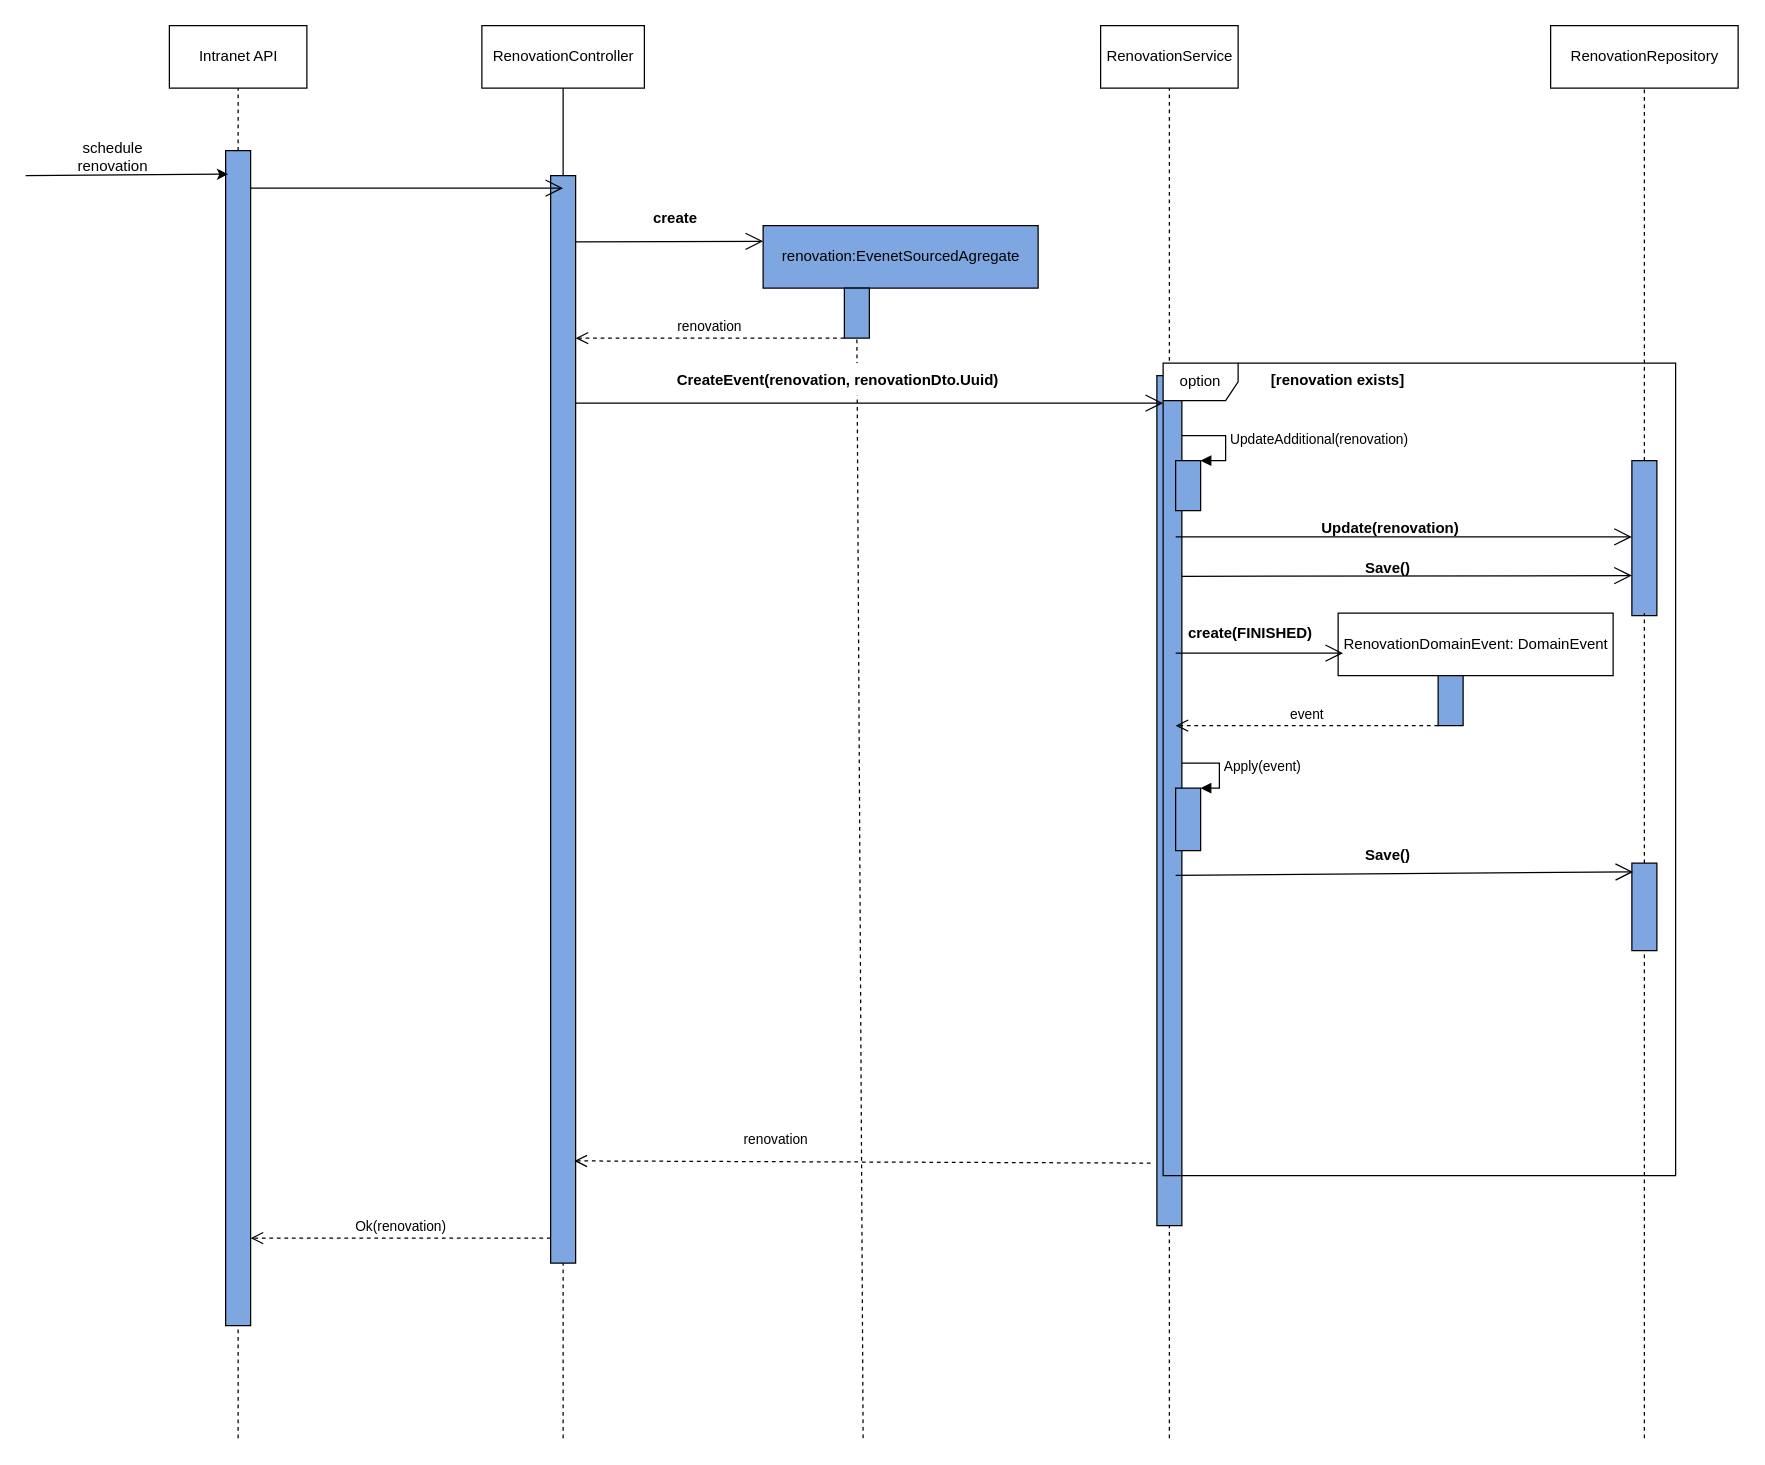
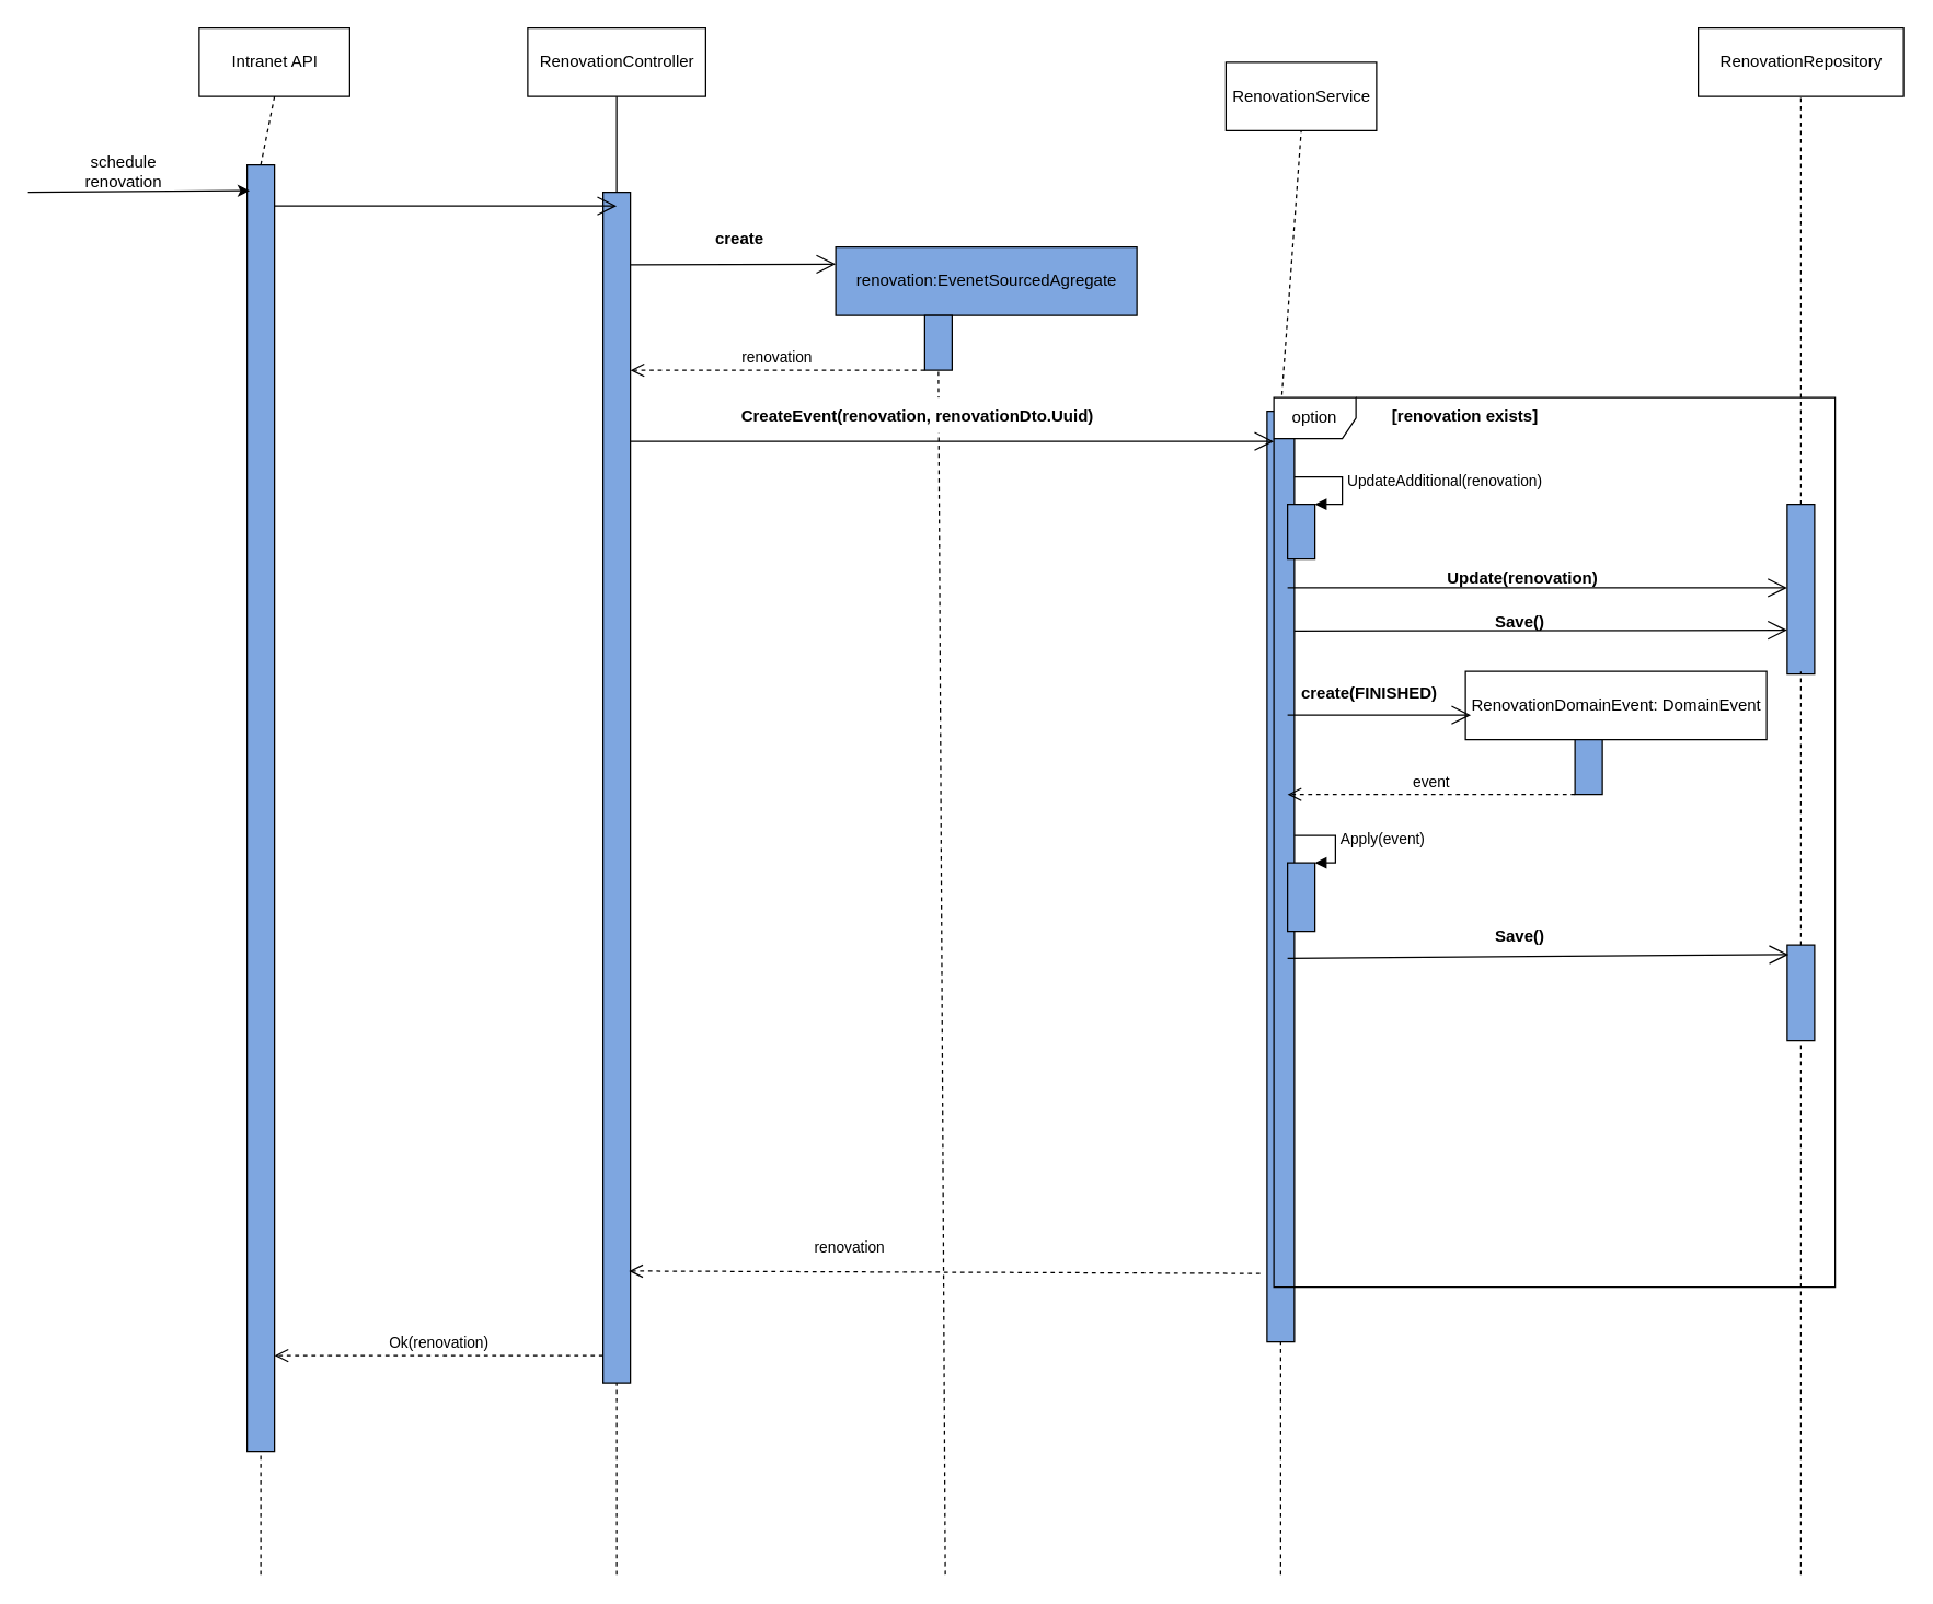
- <mxCell id="18" value="Intranet API" style="html=1;fillColor=#FFFFFF;" parent="1" vertex="1"><mxGeometry x="135" y="20" width="110" height="50" as="geometry" /></mxCell>
+ <mxCell id="18" value="Intranet API" style="html=1;fillColor=#FFFFFF;" parent="1" vertex="1"><mxGeometry x="145" y="20" width="110" height="50" as="geometry" /></mxCell>
- <mxCell id="4" value="RenovationService" style="html=1;fillColor=#FFFFFF;" parent="1" vertex="1"><mxGeometry x="880" y="20" width="110" height="50" as="geometry" /></mxCell>
+ <mxCell id="4" value="RenovationService" style="html=1;fillColor=#FFFFFF;" parent="1" vertex="1"><mxGeometry x="895" y="45" width="110" height="50" as="geometry" /></mxCell>
